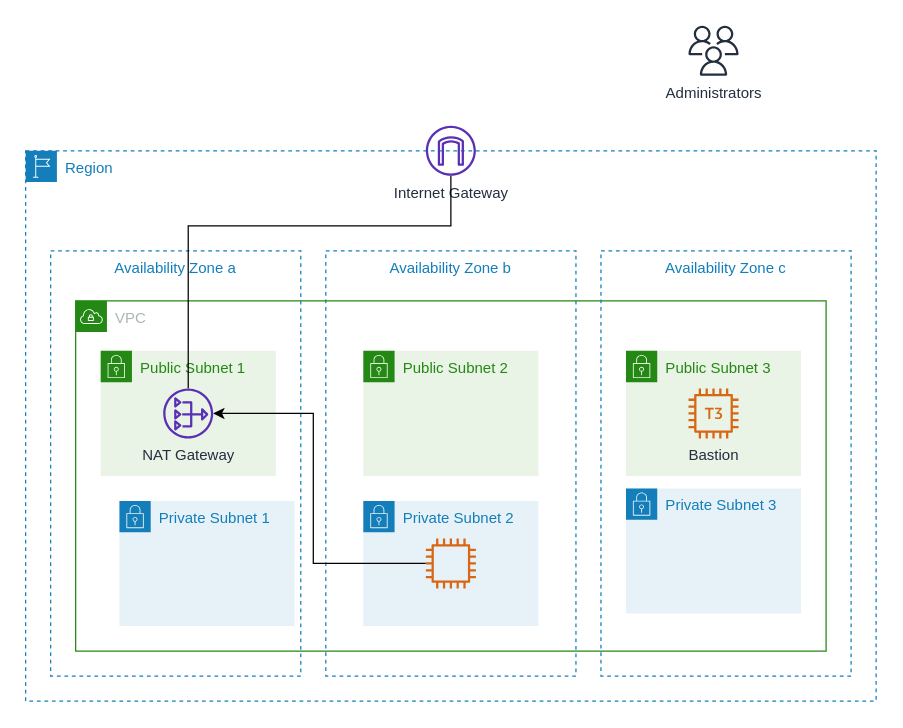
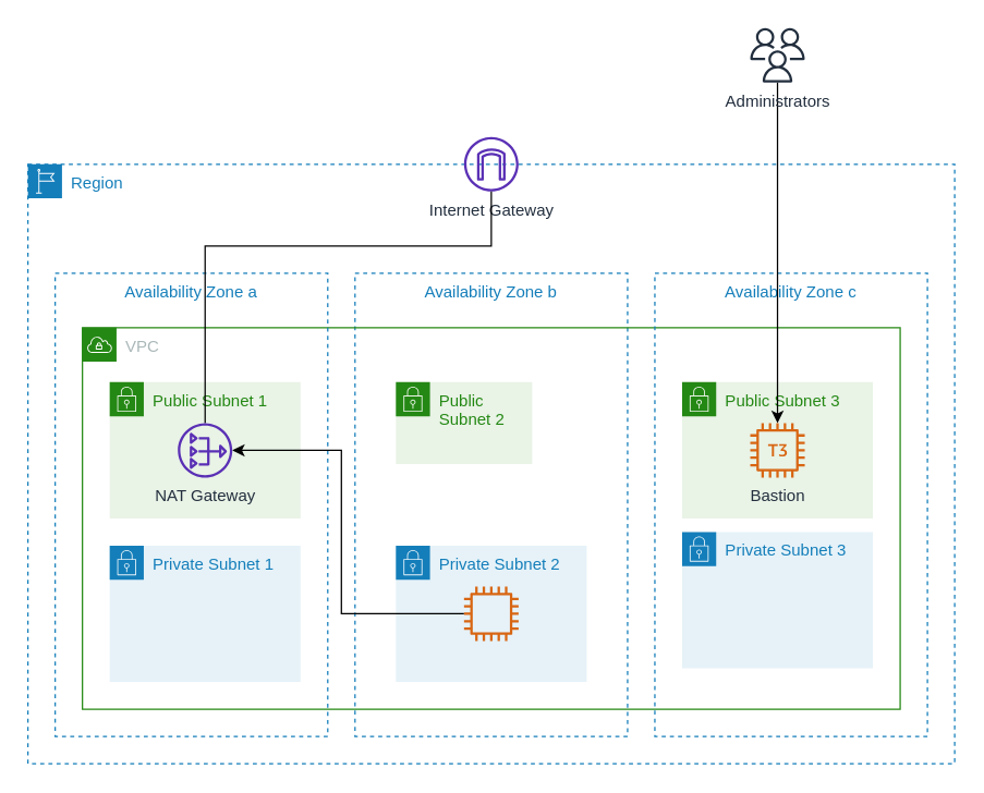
+ <mxCell id="17" style="edgeStyle=orthogonalEdgeStyle;rounded=0;orthogonalLoop=1;jettySize=auto;html=1;" parent="1" source="18" target="16" edge="1"><mxGeometry relative="1" as="geometry"><Array as="points"><mxPoint x="570" y="150" /><mxPoint x="570" y="150" /></Array></mxGeometry></mxCell>
- <mxCell id="5" value="Public Subnet 2" style="points=[[0,0],[0.25,0],[0.5,0],[0.75,0],[1,0],[1,0.25],[1,0.5],[1,0.75],[1,1],[0.75,1],[0.5,1],[0.25,1],[0,1],[0,0.75],[0,0.5],[0,0.25]];outlineConnect=0;gradientColor=none;html=1;whiteSpace=wrap;fontSize=12;fontStyle=0;shape=mxgraph.aws4.group;grIcon=mxgraph.aws4.group_security_group;grStroke=0;strokeColor=#248814;fillColor=#E9F3E6;verticalAlign=top;align=left;spacingLeft=30;fontColor=#248814;dashed=0;" parent="1" vertex="1"><mxGeometry x="290" y="280" width="140" height="100" as="geometry" /></mxCell>
+ <mxCell id="5" value="Public Subnet 2" style="points=[[0,0],[0.25,0],[0.5,0],[0.75,0],[1,0],[1,0.25],[1,0.5],[1,0.75],[1,1],[0.75,1],[0.5,1],[0.25,1],[0,1],[0,0.75],[0,0.5],[0,0.25]];outlineConnect=0;gradientColor=none;html=1;whiteSpace=wrap;fontSize=12;fontStyle=0;shape=mxgraph.aws4.group;grIcon=mxgraph.aws4.group_security_group;grStroke=0;strokeColor=#248814;fillColor=#E9F3E6;verticalAlign=top;align=left;spacingLeft=30;fontColor=#248814;dashed=0;" parent="1" vertex="1"><mxGeometry x="290" y="280" width="100" height="60" as="geometry" /></mxCell>
- <mxCell id="11" value="Private Subnet 1" style="points=[[0,0],[0.25,0],[0.5,0],[0.75,0],[1,0],[1,0.25],[1,0.5],[1,0.75],[1,1],[0.75,1],[0.5,1],[0.25,1],[0,1],[0,0.75],[0,0.5],[0,0.25]];outlineConnect=0;gradientColor=none;html=1;whiteSpace=wrap;fontSize=12;fontStyle=0;shape=mxgraph.aws4.group;grIcon=mxgraph.aws4.group_security_group;grStroke=0;strokeColor=#147EBA;fillColor=#E6F2F8;verticalAlign=top;align=left;spacingLeft=30;fontColor=#147EBA;dashed=0;" parent="1" vertex="1"><mxGeometry x="95" y="400" width="140" height="100" as="geometry" /></mxCell>
+ <mxCell id="11" value="Private Subnet 1" style="points=[[0,0],[0.25,0],[0.5,0],[0.75,0],[1,0],[1,0.25],[1,0.5],[1,0.75],[1,1],[0.75,1],[0.5,1],[0.25,1],[0,1],[0,0.75],[0,0.5],[0,0.25]];outlineConnect=0;gradientColor=none;html=1;whiteSpace=wrap;fontSize=12;fontStyle=0;shape=mxgraph.aws4.group;grIcon=mxgraph.aws4.group_security_group;grStroke=0;strokeColor=#147EBA;fillColor=#E6F2F8;verticalAlign=top;align=left;spacingLeft=30;fontColor=#147EBA;dashed=0;" parent="1" vertex="1"><mxGeometry x="80" y="400" width="140" height="100" as="geometry" /></mxCell>
